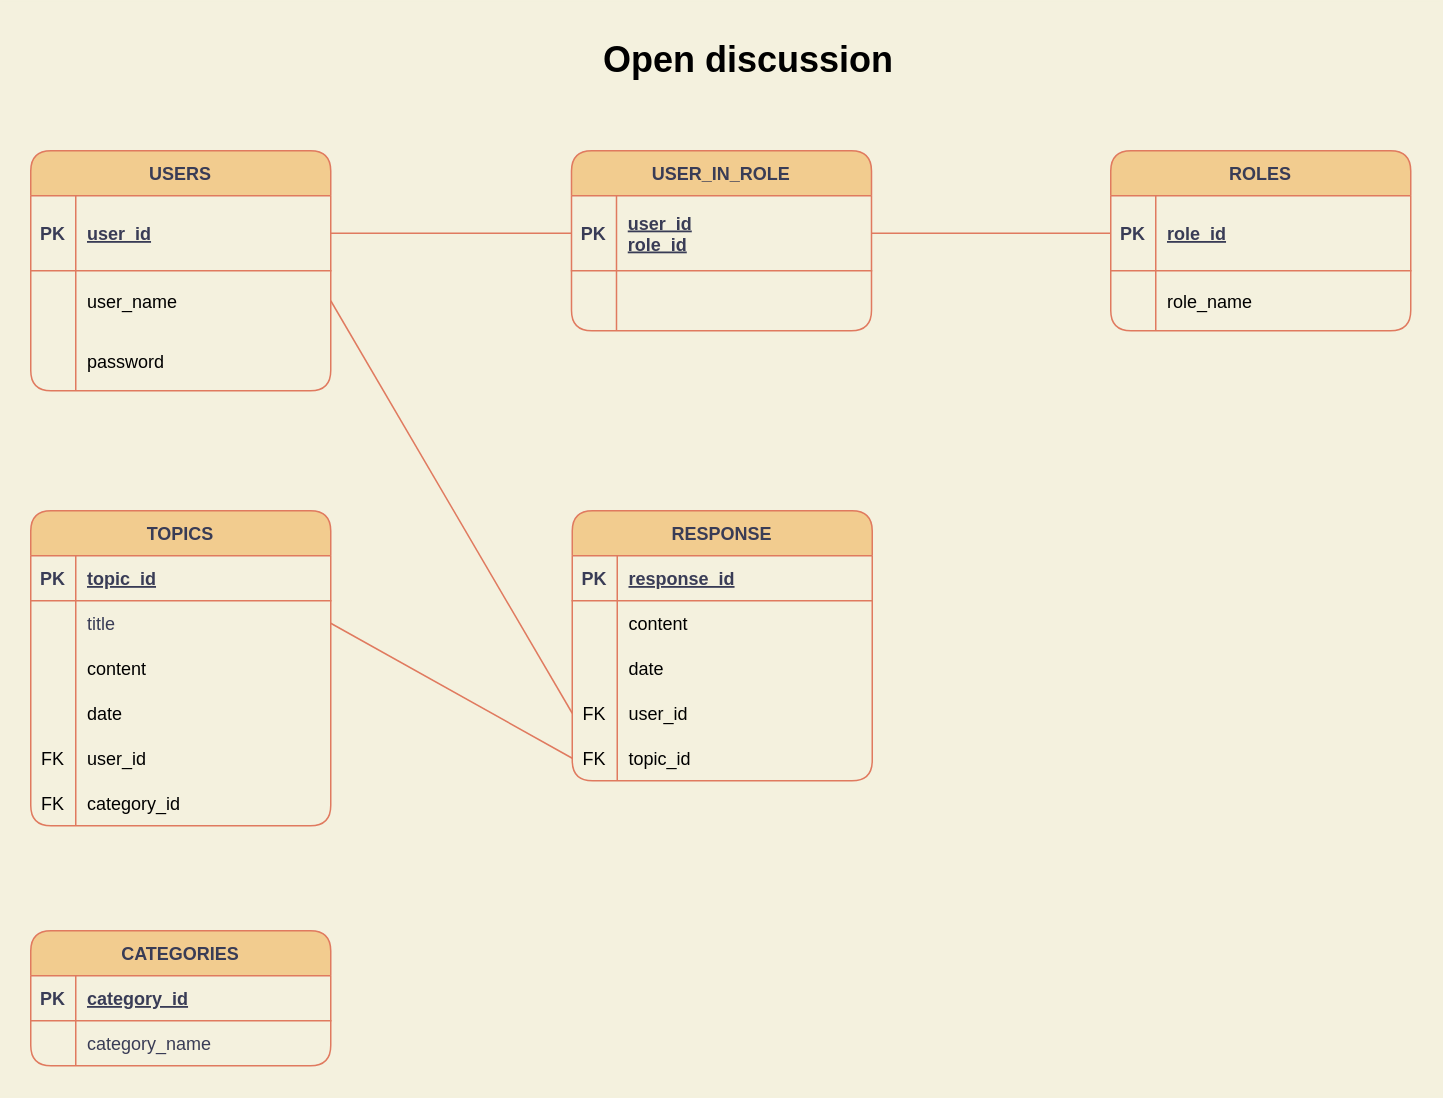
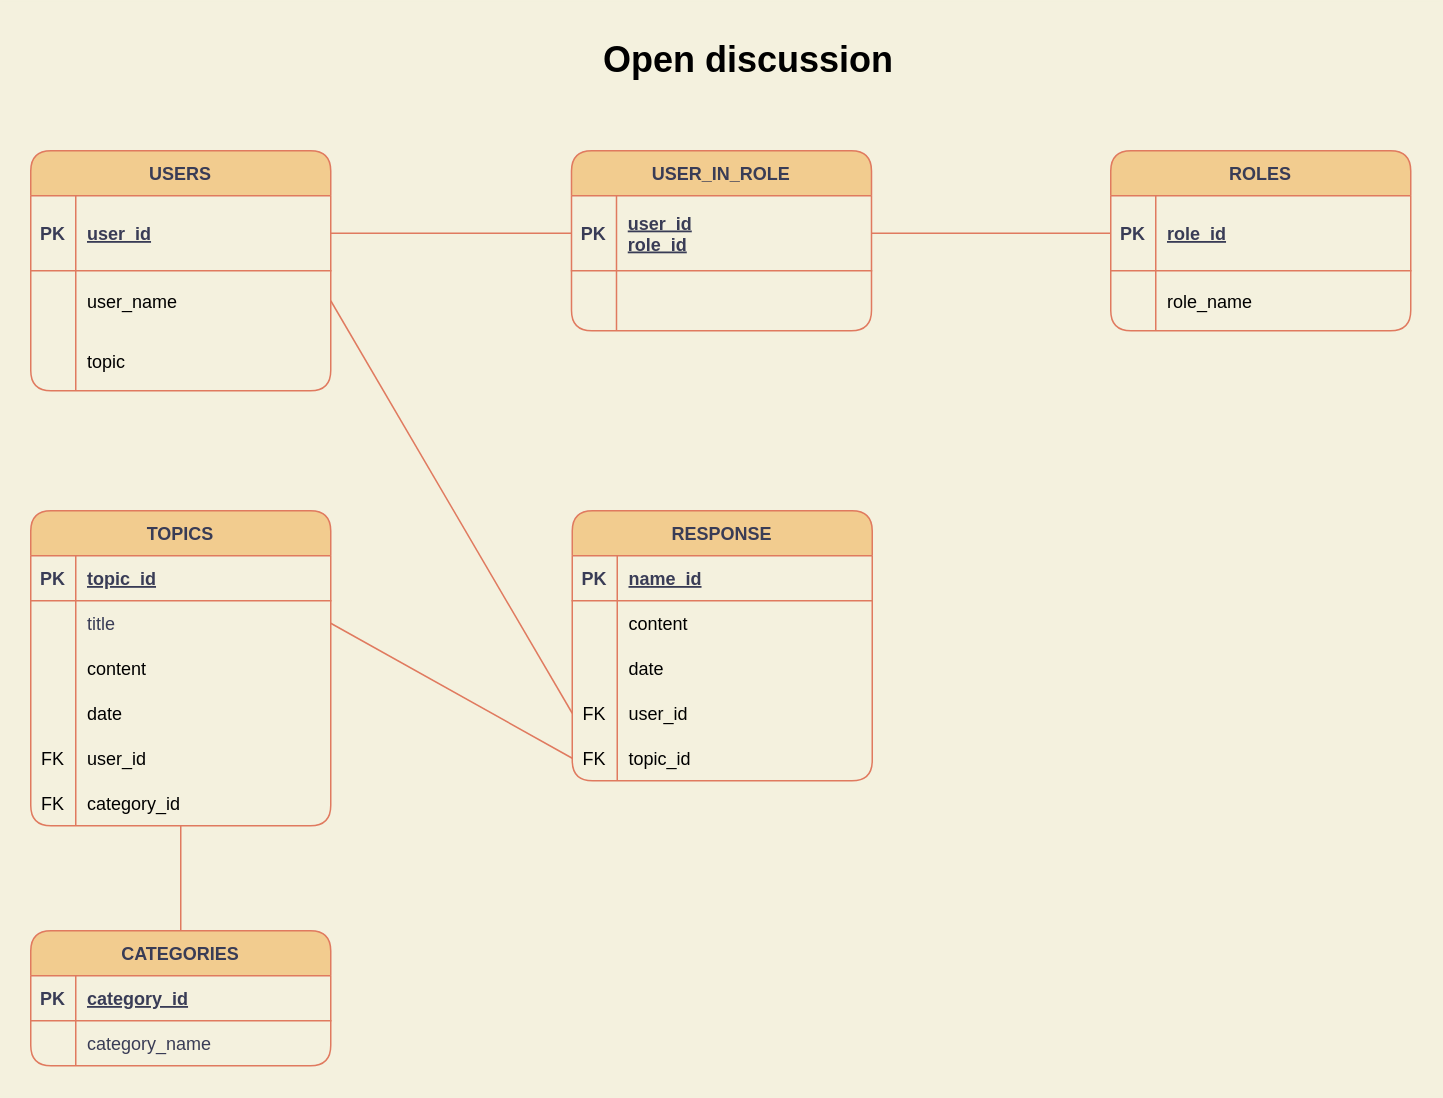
- <mxCell id="11" value="password" style="shape=partialRectangle;connectable=0;fillColor=none;top=0;left=0;bottom=0;right=0;align=left;spacingLeft=6;overflow=hidden;" vertex="1" parent="9"><mxGeometry x="30" width="170" height="40" as="geometry"><mxRectangle width="170" height="40" as="alternateBounds" /></mxGeometry></mxCell>
+ <mxCell id="11" value="topic" style="shape=partialRectangle;connectable=0;fillColor=none;top=0;left=0;bottom=0;right=0;align=left;spacingLeft=6;overflow=hidden;" vertex="1" parent="9"><mxGeometry x="30" width="170" height="40" as="geometry"><mxRectangle width="170" height="40" as="alternateBounds" /></mxGeometry></mxCell>
- <mxCell id="48" value="response_id" style="shape=partialRectangle;connectable=0;fillColor=none;top=0;left=0;bottom=0;right=0;align=left;spacingLeft=6;fontStyle=5;overflow=hidden;strokeColor=#E07A5F;fontColor=#393C56;rounded=1;" parent="46" vertex="1"><mxGeometry x="30" width="170" height="30" as="geometry"><mxRectangle width="170" height="30" as="alternateBounds" /></mxGeometry></mxCell>
+ <mxCell id="48" value="name_id" style="shape=partialRectangle;connectable=0;fillColor=none;top=0;left=0;bottom=0;right=0;align=left;spacingLeft=6;fontStyle=5;overflow=hidden;strokeColor=#E07A5F;fontColor=#393C56;rounded=1;" parent="46" vertex="1"><mxGeometry x="30" width="170" height="30" as="geometry"><mxRectangle width="170" height="30" as="alternateBounds" /></mxGeometry></mxCell>
+ <mxCell id="64" value="" style="endArrow=none;html=1;rounded=0;strokeColor=#E07A5F;fontFamily=Helvetica;fontSize=12;fontColor=#393C56;startSize=30;fillColor=#F2CC8F;entryX=0.5;entryY=0;entryDx=0;entryDy=0;exitX=0.5;exitY=1;exitDx=0;exitDy=0;" parent="1" source="19" target="38" edge="1"><mxGeometry relative="1" as="geometry"><mxPoint x="237" y="510" as="sourcePoint" /><mxPoint x="237" y="590" as="targetPoint" /></mxGeometry></mxCell>
